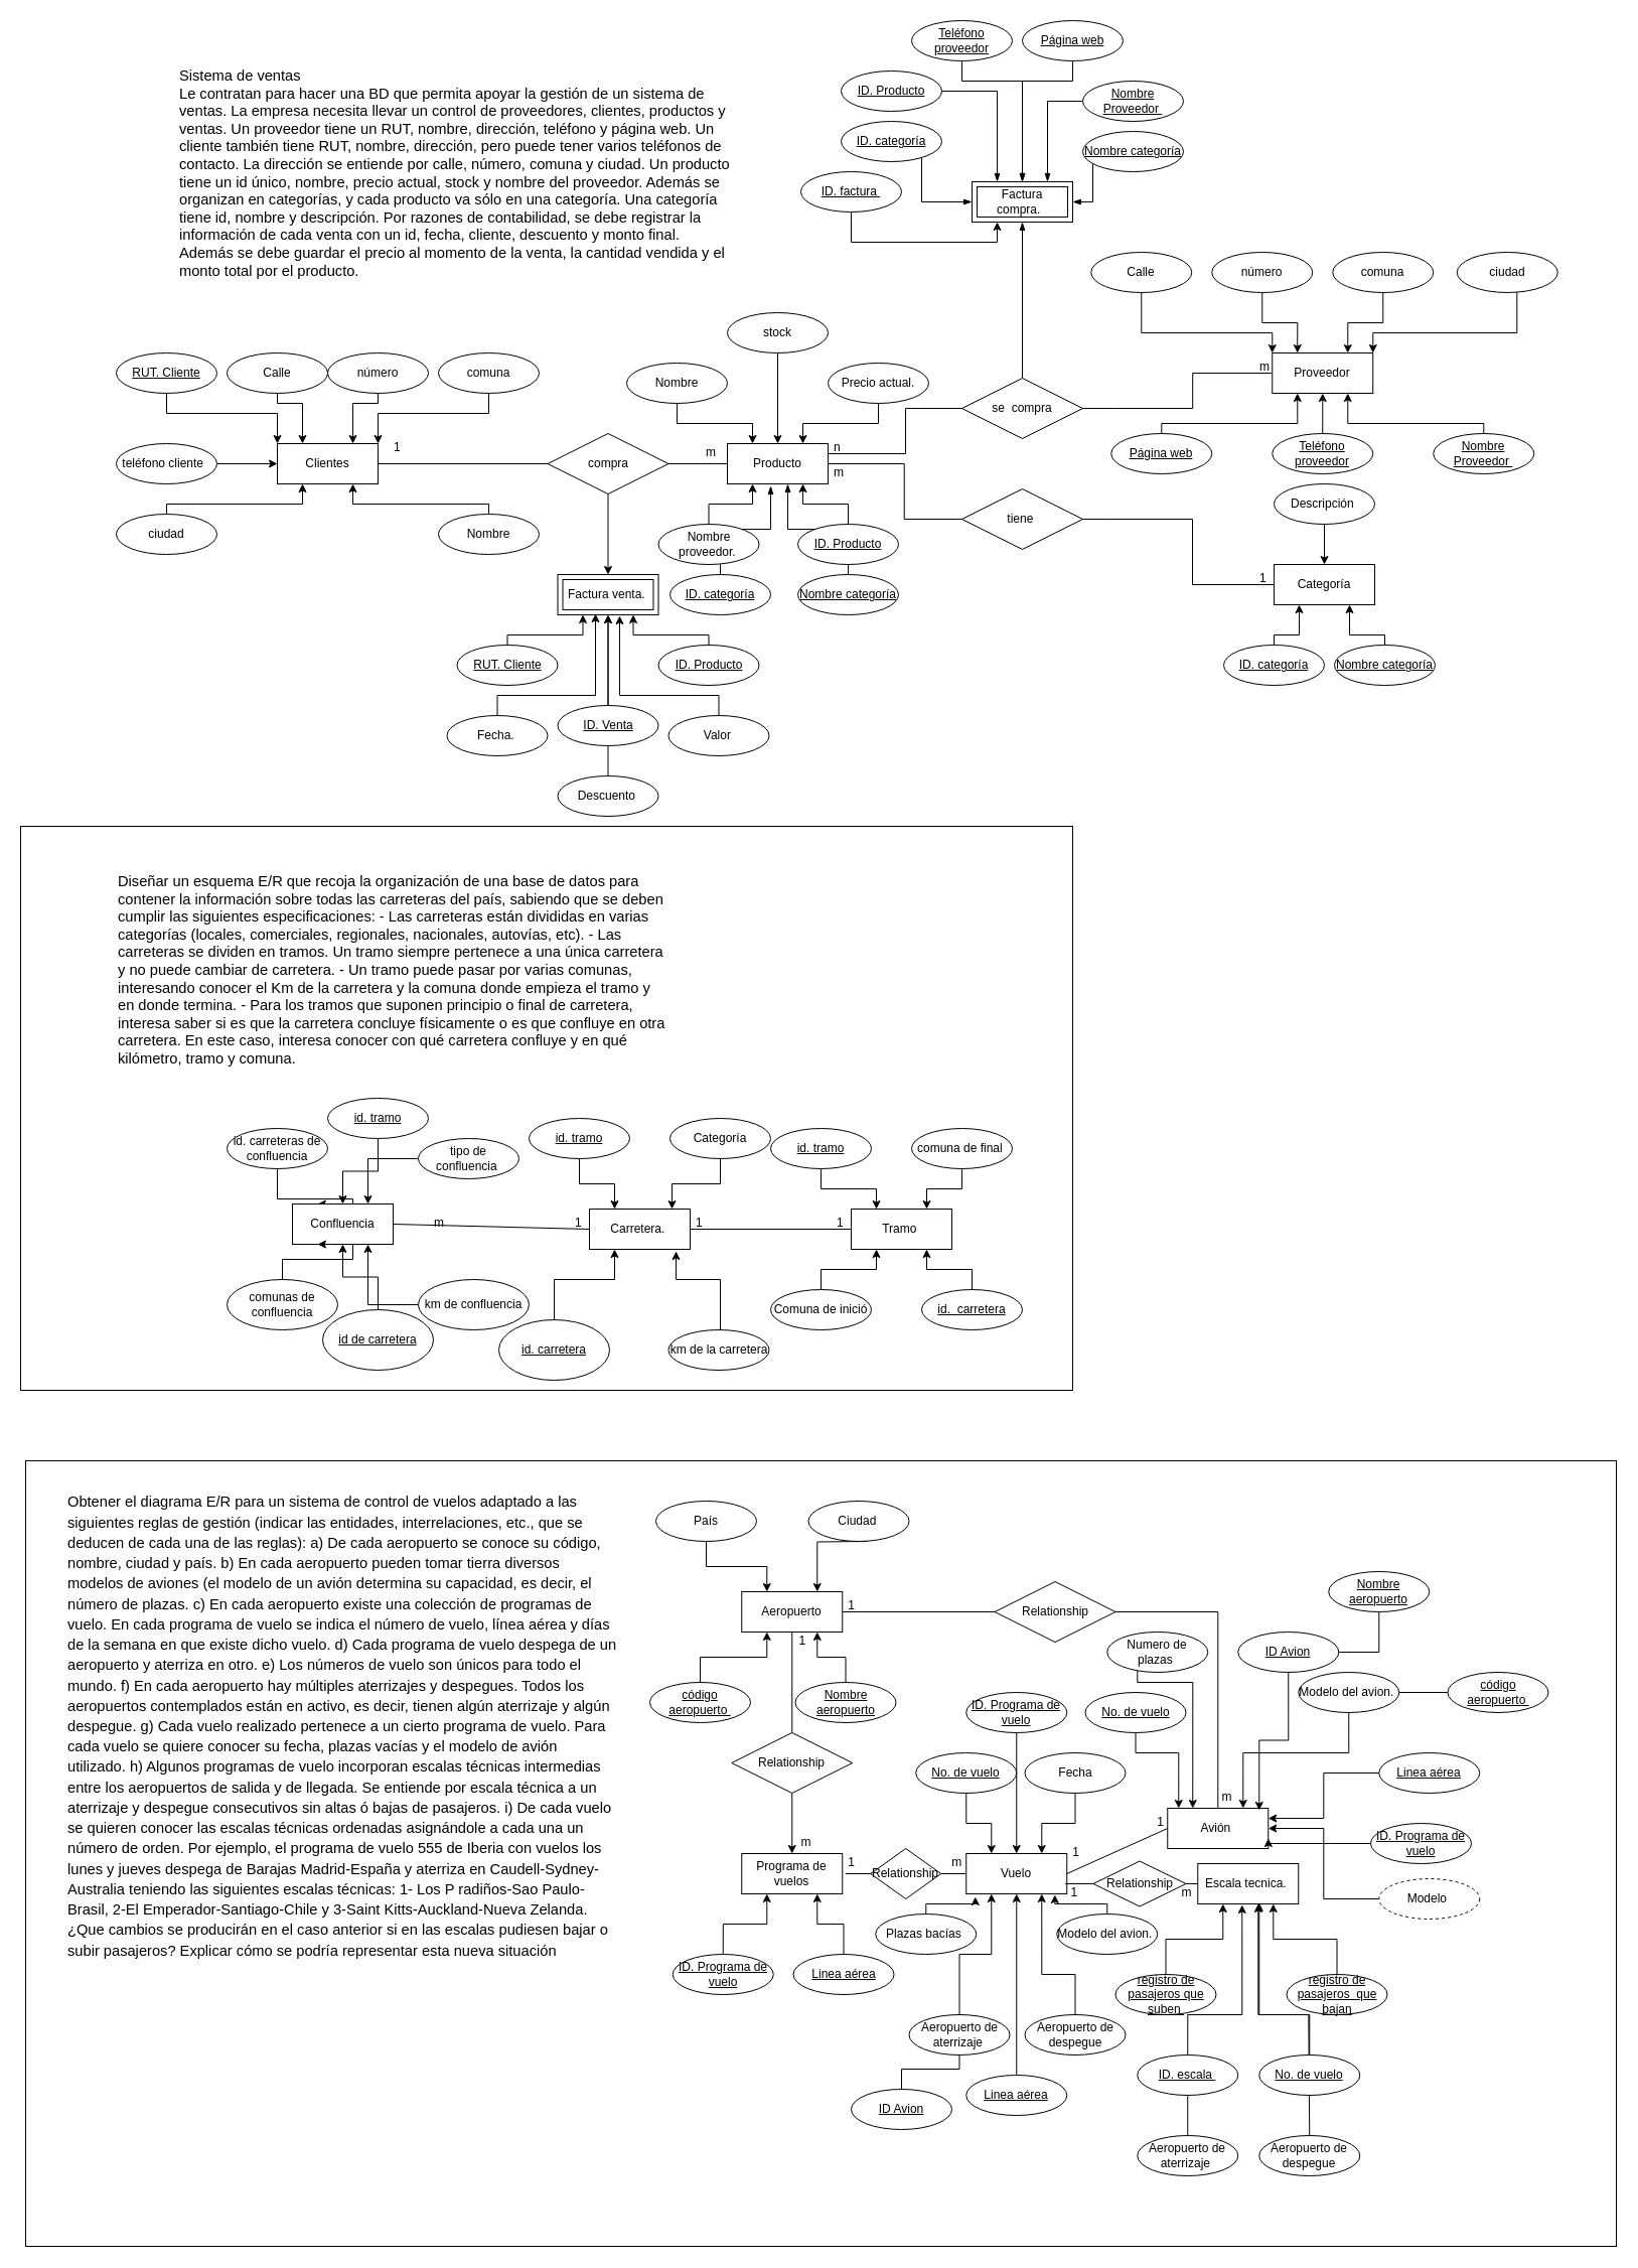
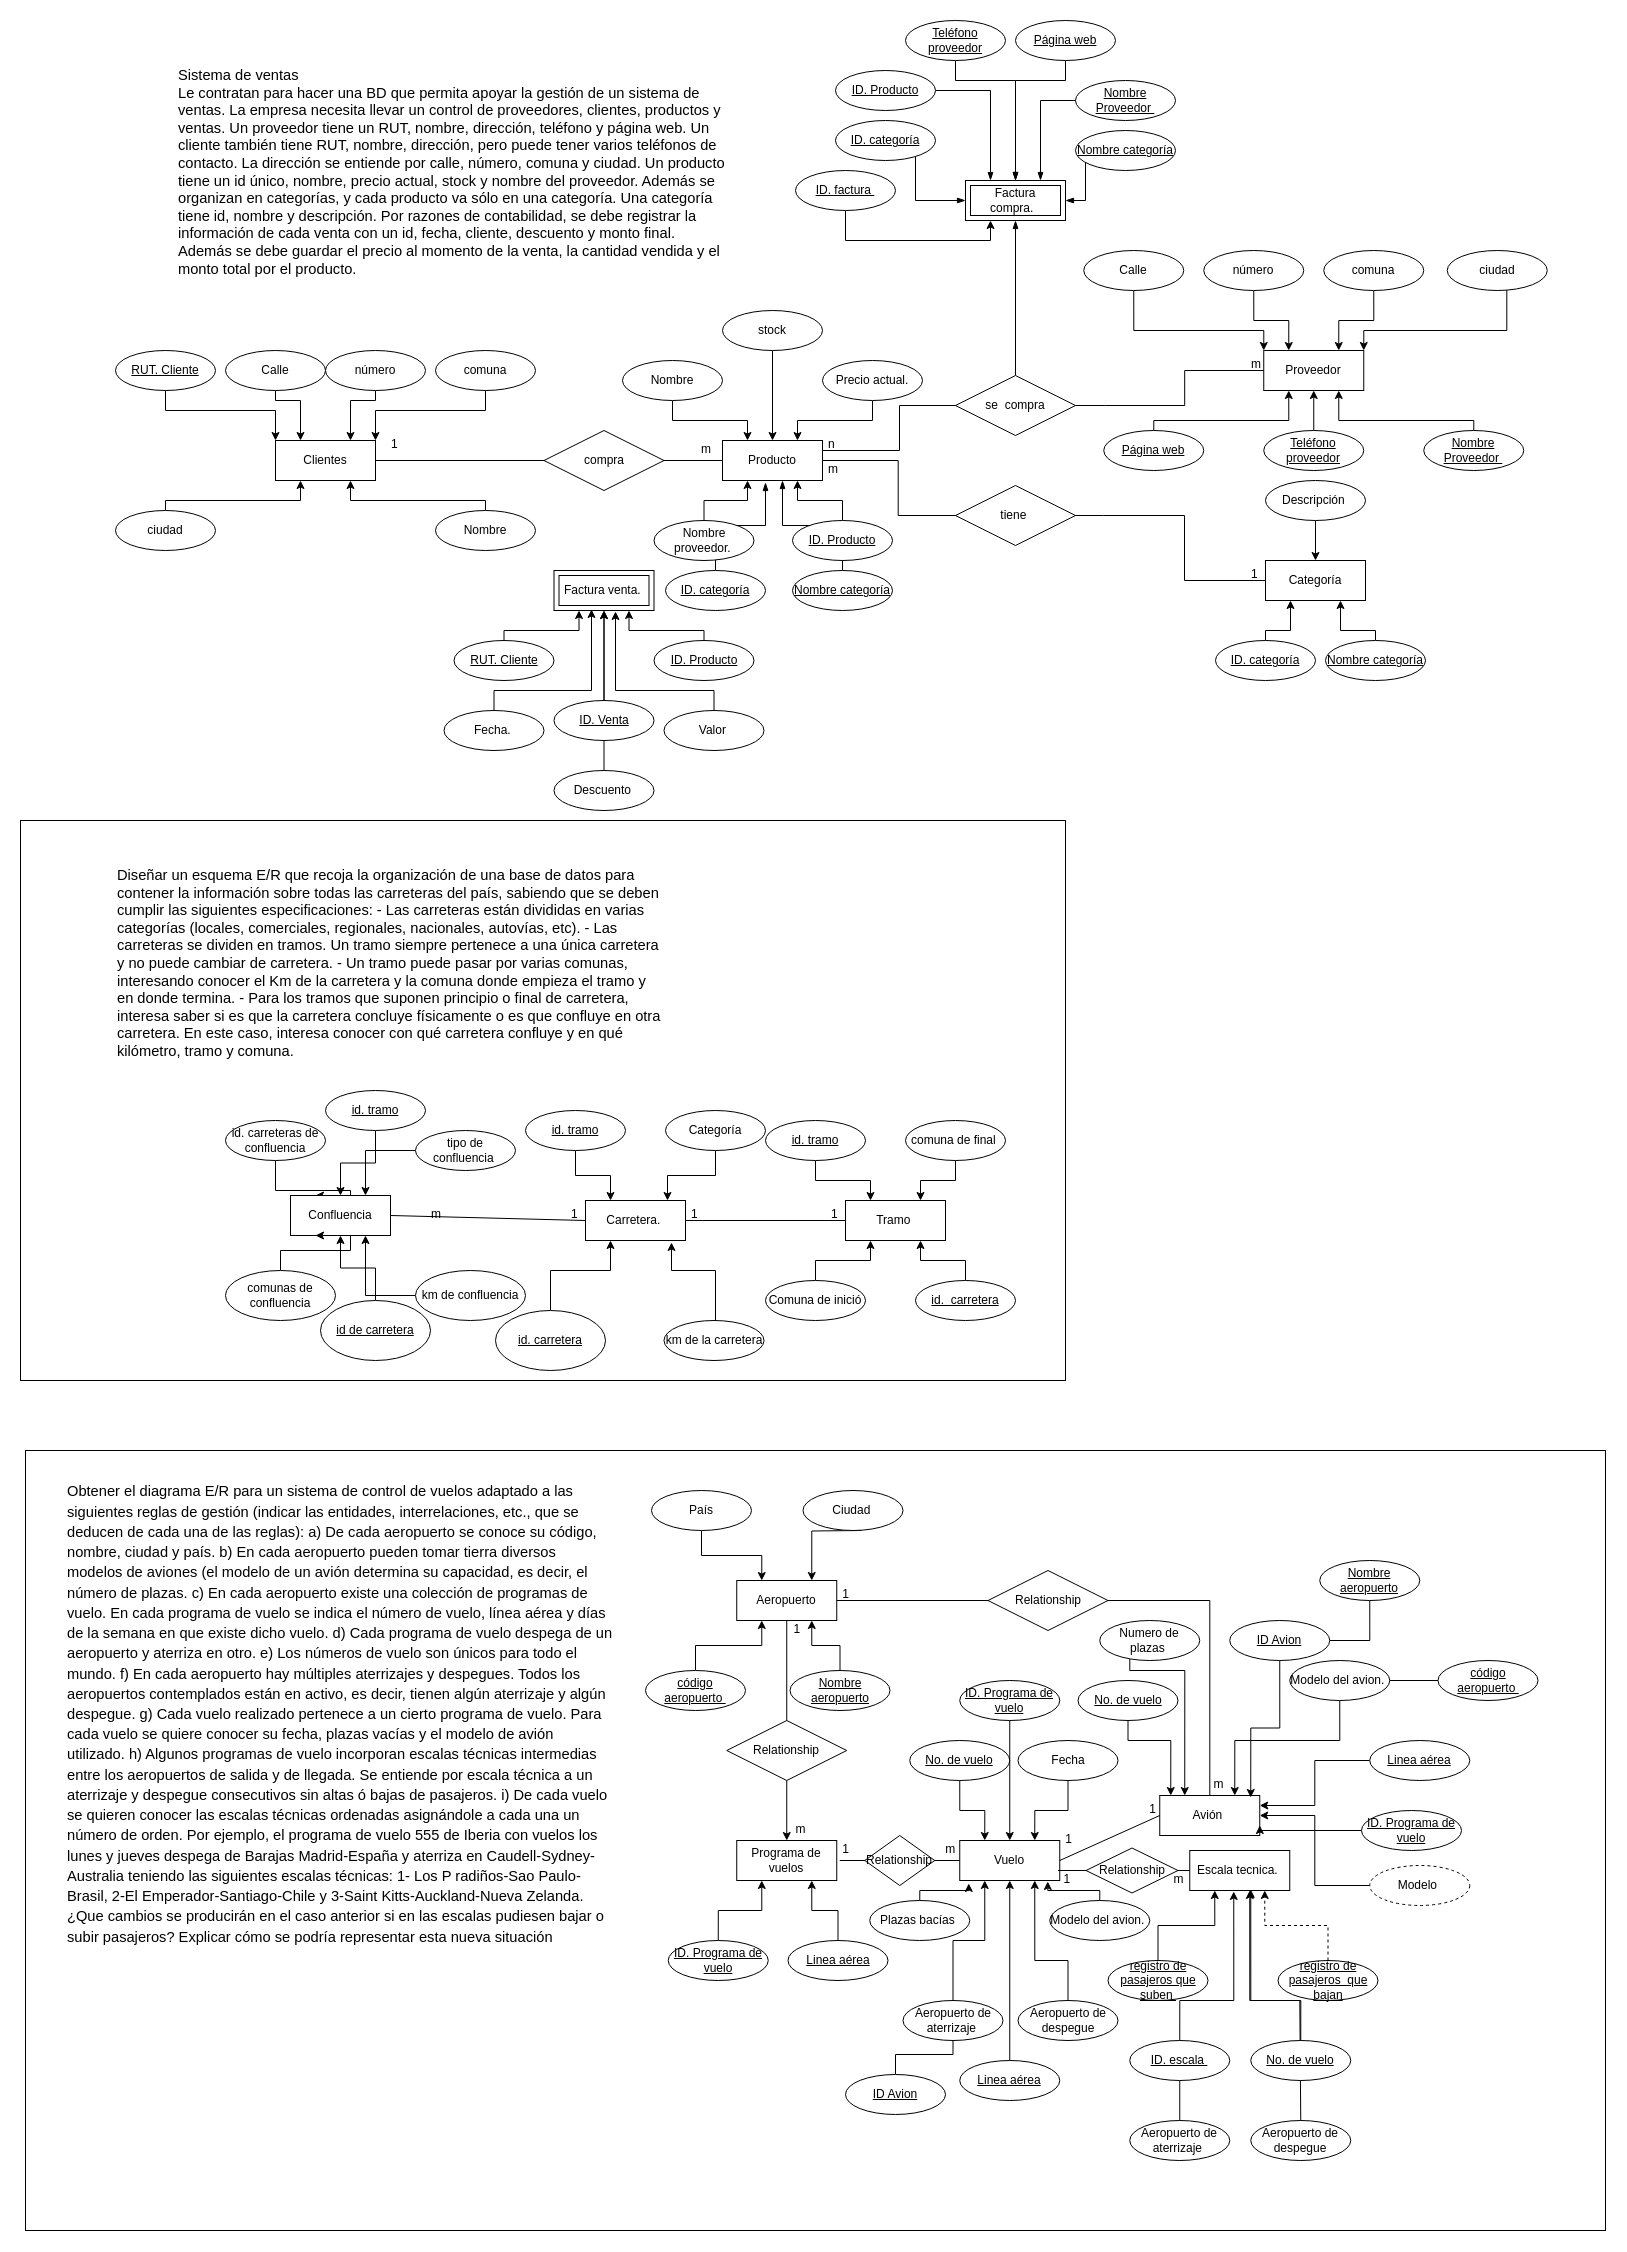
- <mxCell id="21" value="teléfono cliente&amp;nbsp;&amp;nbsp;" style="ellipse;whiteSpace=wrap;html=1;align=center;" parent="1" vertex="1"><mxGeometry x="115" y="440" width="100" height="40" as="geometry" /></mxCell>
- <mxCell id="12" style="edgeStyle=orthogonalEdgeStyle;rounded=0;orthogonalLoop=1;jettySize=auto;html=1;" parent="1" source="21" target="5" edge="1"><mxGeometry relative="1" as="geometry" /></mxCell>
- <mxCell id="54" style="edgeStyle=orthogonalEdgeStyle;rounded=0;orthogonalLoop=1;jettySize=auto;html=1;entryX=0.5;entryY=0;entryDx=0;entryDy=0;" parent="1" source="55" target="56" edge="1"><mxGeometry relative="1" as="geometry" /></mxCell>
- <mxCell id="168" style="edgeStyle=orthogonalEdgeStyle;rounded=0;orthogonalLoop=1;jettySize=auto;html=1;entryX=0.75;entryY=1;entryDx=0;entryDy=0;" edge="1" parent="1" source="169" target="175"><mxGeometry relative="1" as="geometry" /></mxCell>
+ <mxCell id="168" style="edgeStyle=orthogonalEdgeStyle;rounded=0;orthogonalLoop=1;jettySize=auto;html=1;entryX=0.75;entryY=1;entryDx=0;entryDy=0;dashed=1;" edge="1" parent="1" source="169" target="175"><mxGeometry relative="1" as="geometry" /></mxCell>
